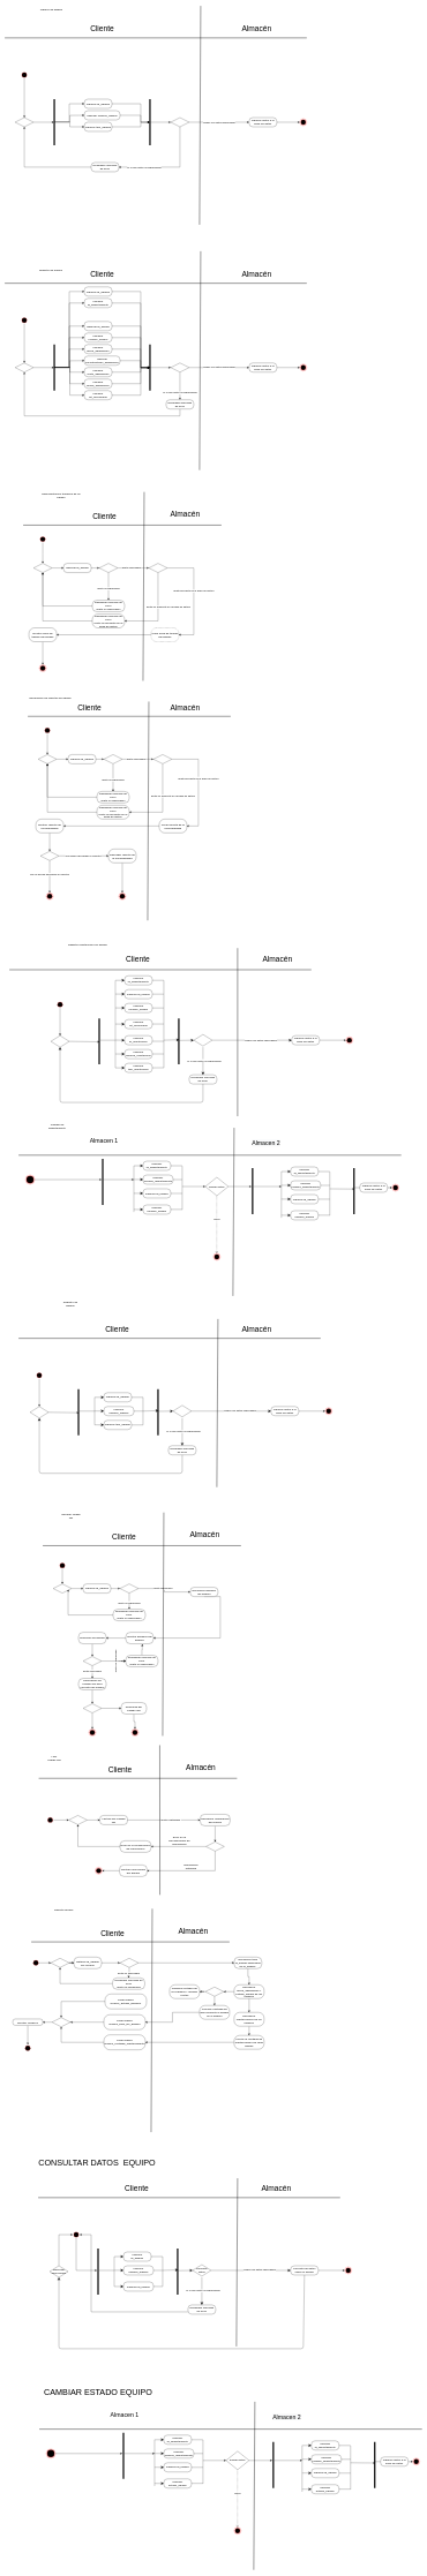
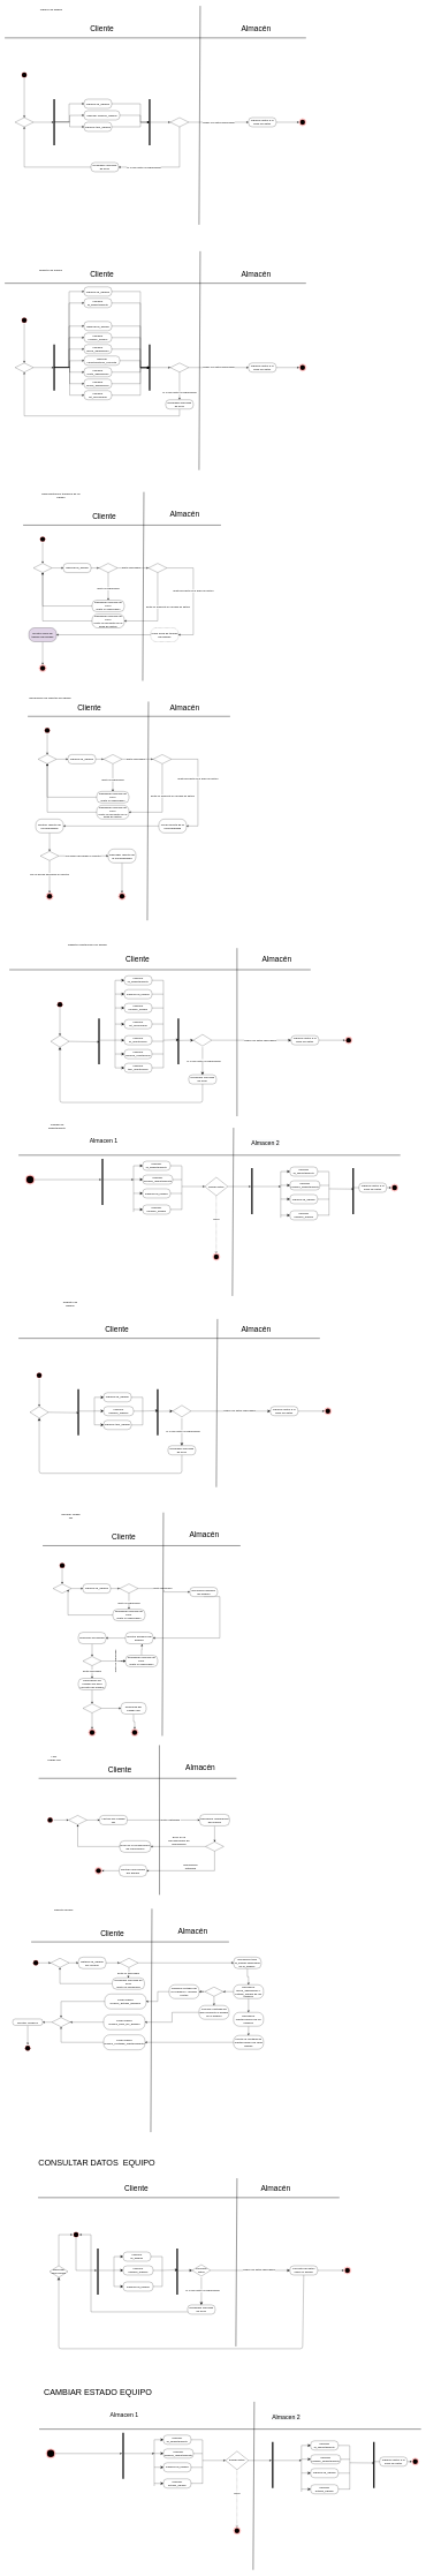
- <mxCell id="26" value="Ingresar caracteristicas_adquisicion" style="rounded=1;whiteSpace=wrap;html=1;arcSize=40;" parent="1" vertex="1"><mxGeometry x="365" y="1540" width="155" height="40" as="geometry" /></mxCell>
+ <mxCell id="26" value="Ingresar caracteristicas_consulta" style="rounded=1;whiteSpace=wrap;html=1;arcSize=40;" parent="1" vertex="1"><mxGeometry x="365" y="1540" width="155" height="40" as="geometry" /></mxCell>
- <mxCell id="61" value="Mostrar linea de tiempo del equipo" style="rounded=1;whiteSpace=wrap;html=1;arcSize=40;" parent="1" vertex="1"><mxGeometry x="125" y="2720" width="120" height="60" as="geometry" /></mxCell>
+ <mxCell id="61" value="Mostrar linea de tiempo del equipo" style="rounded=1;whiteSpace=wrap;html=1;arcSize=40;fillColor=#e1d5e7;" parent="1" vertex="1"><mxGeometry x="125" y="2720" width="120" height="60" as="geometry" /></mxCell>
- <mxCell id="335" value="Obtener id_edificio del usuario" style="rounded=1;whiteSpace=wrap;html=1;arcSize=40;" vertex="1" parent="1"><mxGeometry x="320" y="8490" width="120" height="50" as="geometry" /></mxCell>
+ <mxCell id="335" value="Obtener id_edificio del usuario" style="rounded=1;whiteSpace=wrap;html=1;arcSize=40;" vertex="1" parent="1"><mxGeometry x="340" y="8490" width="120" height="50" as="geometry" /></mxCell>
+ <mxCell id="349" style="edgeStyle=orthogonalEdgeStyle;rounded=0;orthogonalLoop=1;jettySize=auto;html=1;entryX=1;entryY=0.5;entryDx=0;entryDy=0;" edge="1" parent="1" source="350" target="363"><mxGeometry relative="1" as="geometry" /></mxCell>
